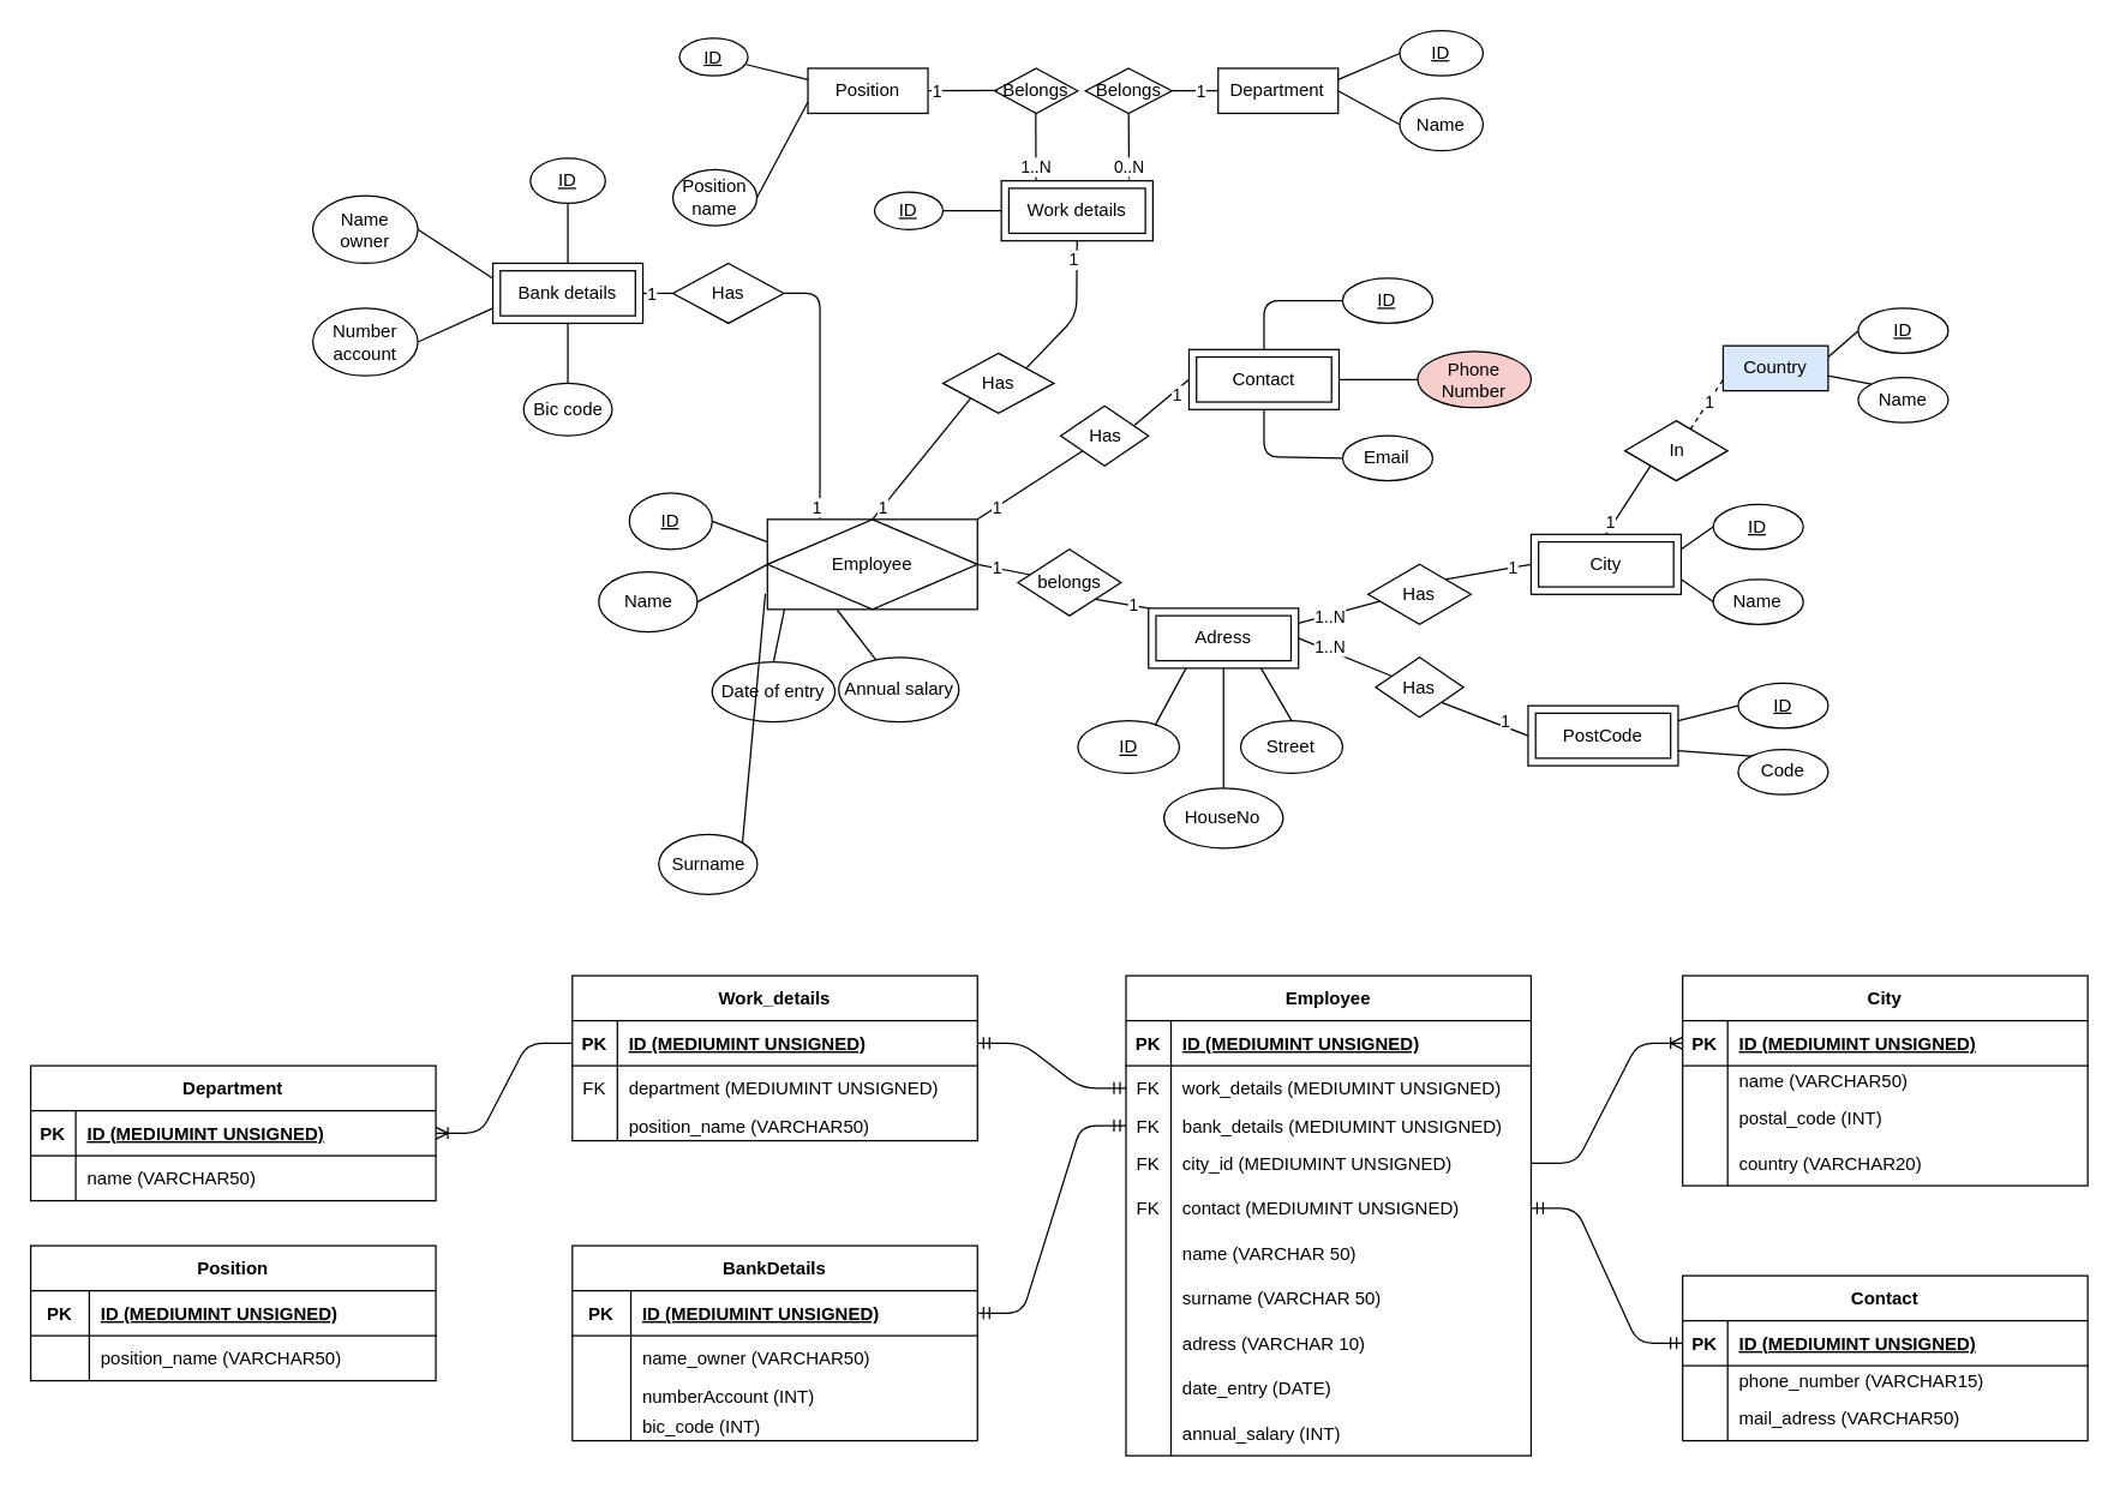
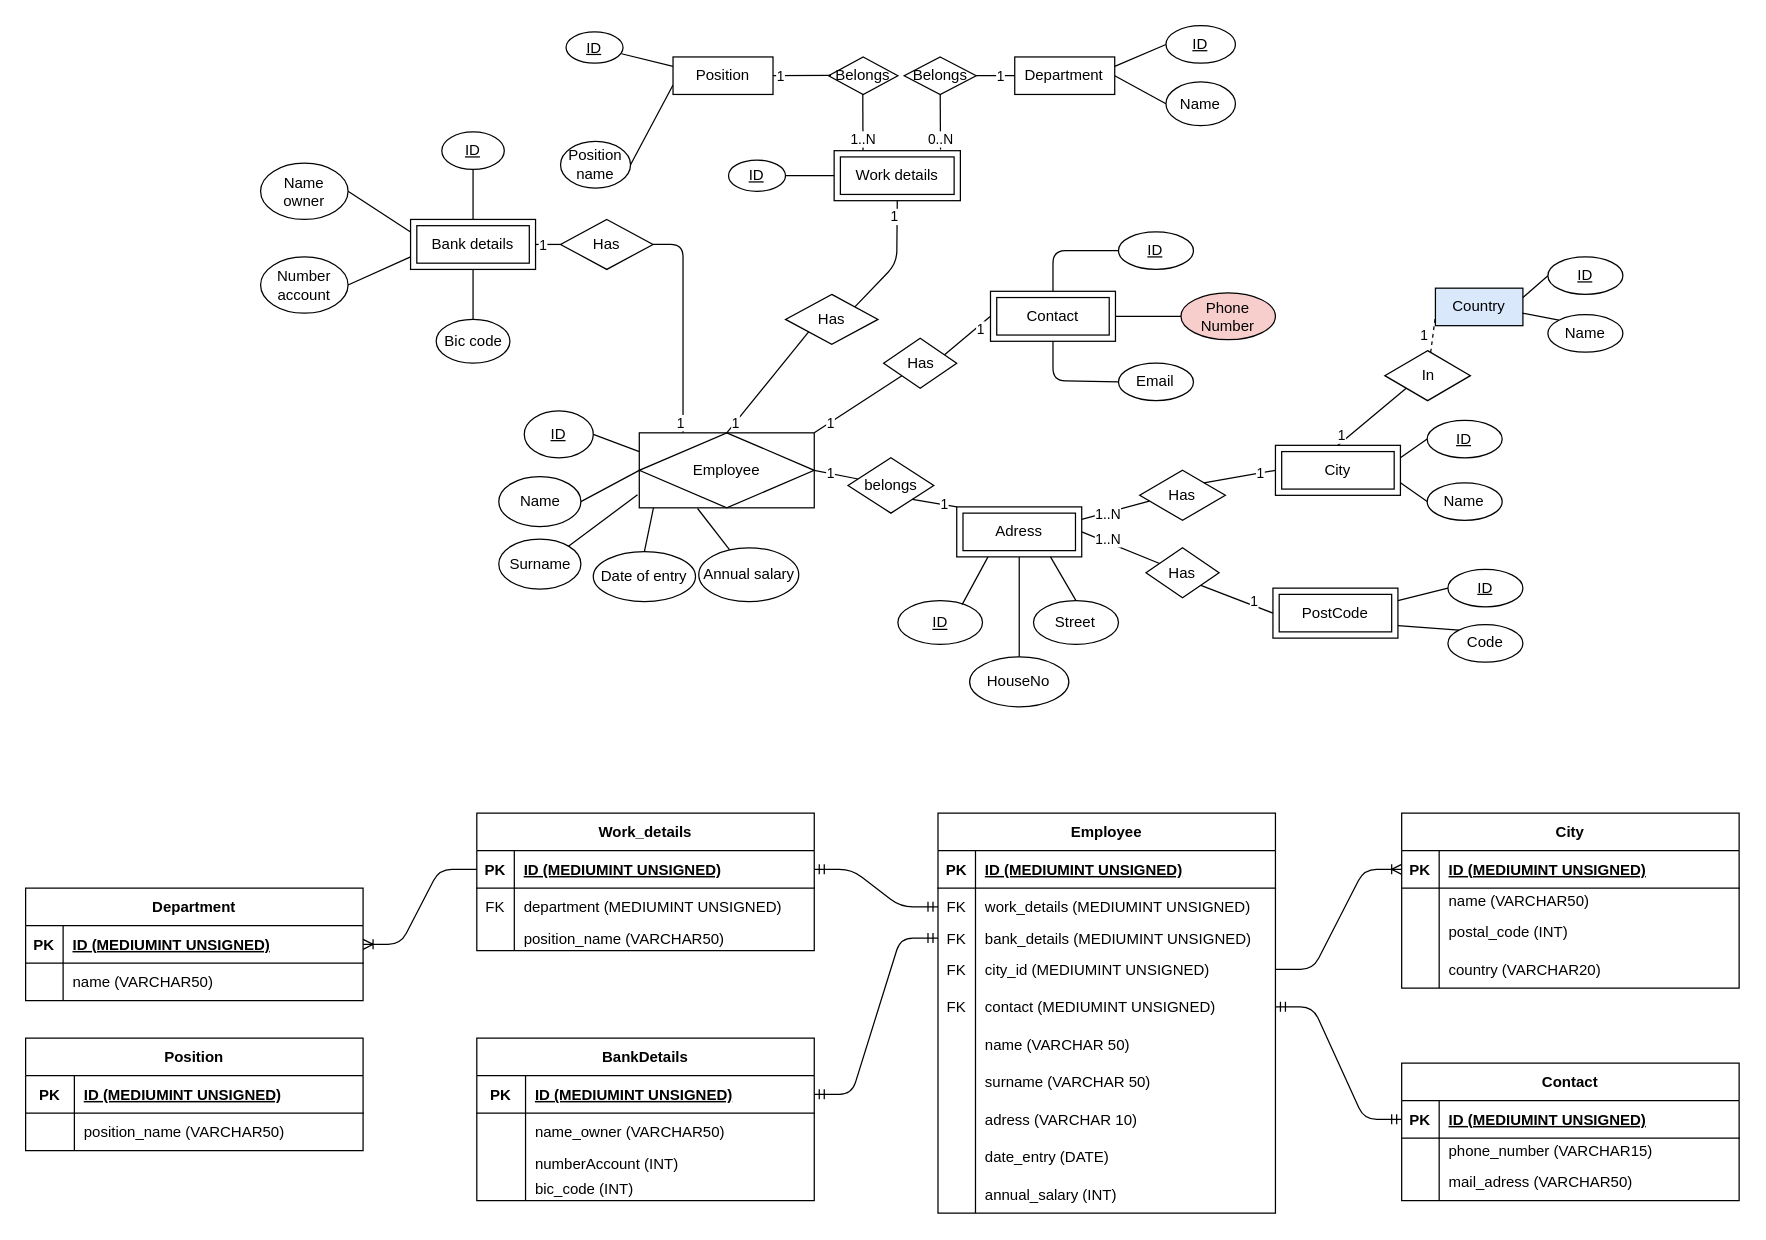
- <mxCell id="187" value="In" style="rhombus;whiteSpace=wrap;html=1;" vertex="1" parent="1"><mxGeometry x="1082.5" y="280" width="68.5" height="40" as="geometry" /></mxCell>
+ <mxCell id="187" value="In" style="rhombus;whiteSpace=wrap;html=1;" vertex="1" parent="1"><mxGeometry x="1107.5" y="280" width="68.5" height="40" as="geometry" /></mxCell>
- <mxCell id="3" value="Surname" style="ellipse;whiteSpace=wrap;html=1;" parent="1" vertex="1"><mxGeometry x="438.59" y="555.75" width="65.71" height="40" as="geometry" /></mxCell>
+ <mxCell id="3" value="Surname" style="ellipse;whiteSpace=wrap;html=1;" parent="1" vertex="1"><mxGeometry x="398.59" y="430.75" width="65.71" height="40" as="geometry" /></mxCell>
